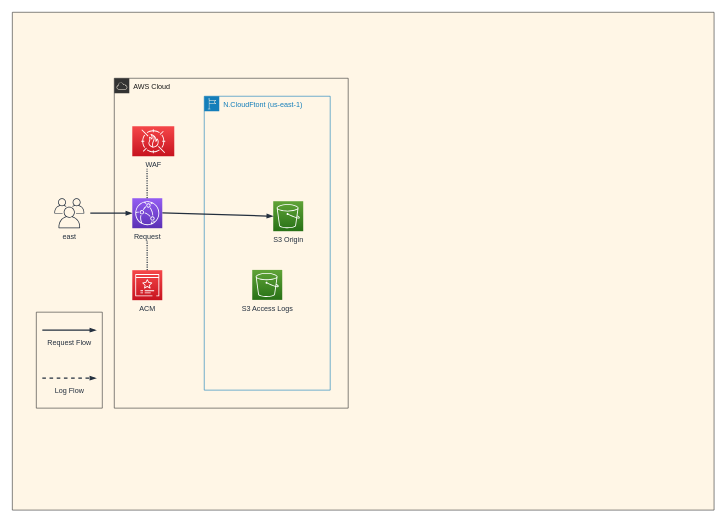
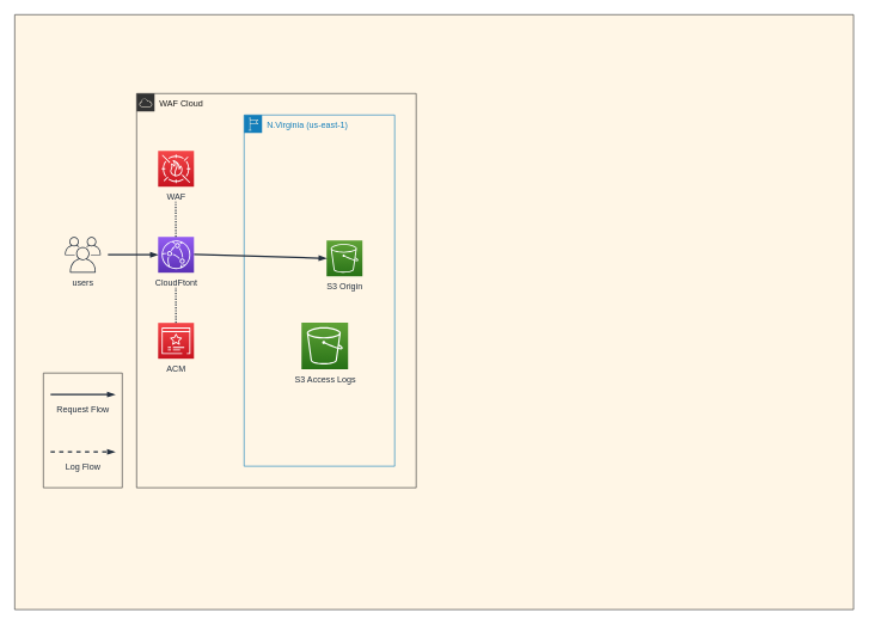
- <mxCell id="4" value="&lt;font color=&quot;#1a1a1a&quot;&gt;AWS Cloud&lt;/font&gt;" style="outlineConnect=0;gradientColor=none;html=1;whiteSpace=wrap;fontSize=12;fontStyle=0;shape=mxgraph.aws4.group;grIcon=mxgraph.aws4.group_aws_cloud;strokeColor=#333333;fillColor=none;verticalAlign=top;align=left;spacingLeft=30;fontColor=#AAB7B8;dashed=0;" vertex="1" parent="1"><mxGeometry x="190" y="130" width="390" height="550" as="geometry" /></mxCell>
+ <mxCell id="4" value="&lt;font color=&quot;#1a1a1a&quot;&gt;WAF Cloud&lt;/font&gt;" style="outlineConnect=0;gradientColor=none;html=1;whiteSpace=wrap;fontSize=12;fontStyle=0;shape=mxgraph.aws4.group;grIcon=mxgraph.aws4.group_aws_cloud;strokeColor=#333333;fillColor=none;verticalAlign=top;align=left;spacingLeft=30;fontColor=#AAB7B8;dashed=0;" vertex="1" parent="1"><mxGeometry x="190" y="130" width="390" height="550" as="geometry" /></mxCell>
- <mxCell id="7" value="N.CloudFtont (us-east-1)" style="points=[[0,0],[0.25,0],[0.5,0],[0.75,0],[1,0],[1,0.25],[1,0.5],[1,0.75],[1,1],[0.75,1],[0.5,1],[0.25,1],[0,1],[0,0.75],[0,0.5],[0,0.25]];outlineConnect=0;gradientColor=none;html=1;whiteSpace=wrap;fontSize=12;fontStyle=0;container=1;pointerEvents=0;collapsible=0;recursiveResize=0;shape=mxgraph.aws4.group;grIcon=mxgraph.aws4.group_region;strokeColor=#147EBA;fillColor=none;verticalAlign=top;align=left;spacingLeft=30;fontColor=#147EBA;" vertex="1" parent="1"><mxGeometry x="340" y="160" width="210" height="490" as="geometry" /></mxCell>
+ <mxCell id="7" value="N.Virginia (us-east-1)" style="points=[[0,0],[0.25,0],[0.5,0],[0.75,0],[1,0],[1,0.25],[1,0.5],[1,0.75],[1,1],[0.75,1],[0.5,1],[0.25,1],[0,1],[0,0.75],[0,0.5],[0,0.25]];outlineConnect=0;gradientColor=none;html=1;whiteSpace=wrap;fontSize=12;fontStyle=0;container=1;pointerEvents=0;collapsible=0;recursiveResize=0;shape=mxgraph.aws4.group;grIcon=mxgraph.aws4.group_region;strokeColor=#147EBA;fillColor=none;verticalAlign=top;align=left;spacingLeft=30;fontColor=#147EBA;" vertex="1" parent="1"><mxGeometry x="340" y="160" width="210" height="490" as="geometry" /></mxCell>
- <mxCell id="12" value="WAF" style="points=[[0,0,0],[0.25,0,0],[0.5,0,0],[0.75,0,0],[1,0,0],[0,1,0],[0.25,1,0],[0.5,1,0],[0.75,1,0],[1,1,0],[0,0.25,0],[0,0.5,0],[0,0.75,0],[1,0.25,0],[1,0.5,0],[1,0.75,0]];outlineConnect=0;fontColor=#232F3E;gradientColor=#F54749;gradientDirection=north;fillColor=#C7131F;strokeColor=#ffffff;dashed=0;verticalLabelPosition=bottom;verticalAlign=top;align=center;html=1;fontSize=12;fontStyle=0;aspect=fixed;shape=mxgraph.aws4.resourceIcon;resIcon=mxgraph.aws4.waf;" vertex="1" parent="1"><mxGeometry x="220" y="210" width="70" height="50" as="geometry" /></mxCell>
+ <mxCell id="12" value="WAF" style="points=[[0,0,0],[0.25,0,0],[0.5,0,0],[0.75,0,0],[1,0,0],[0,1,0],[0.25,1,0],[0.5,1,0],[0.75,1,0],[1,1,0],[0,0.25,0],[0,0.5,0],[0,0.75,0],[1,0.25,0],[1,0.5,0],[1,0.75,0]];outlineConnect=0;fontColor=#232F3E;gradientColor=#F54749;gradientDirection=north;fillColor=#C7131F;strokeColor=#ffffff;dashed=0;verticalLabelPosition=bottom;verticalAlign=top;align=center;html=1;fontSize=12;fontStyle=0;aspect=fixed;shape=mxgraph.aws4.resourceIcon;resIcon=mxgraph.aws4.waf;" vertex="1" parent="1"><mxGeometry x="220" y="210" width="50" height="50" as="geometry" /></mxCell>
- <mxCell id="6" value="&lt;font color=&quot;#232f3e&quot;&gt;east&lt;/font&gt;" style="outlineConnect=0;gradientColor=none;fontColor=#545B64;strokeColor=none;fillColor=#232F3E;dashed=0;verticalLabelPosition=bottom;verticalAlign=top;align=center;html=1;fontSize=12;fontStyle=0;aspect=fixed;shape=mxgraph.aws4.illustration_users;pointerEvents=1" vertex="1" parent="1"><mxGeometry x="90" y="330" width="50" height="50" as="geometry" /></mxCell>
+ <mxCell id="6" value="&lt;font color=&quot;#232f3e&quot;&gt;users&lt;/font&gt;" style="outlineConnect=0;gradientColor=none;fontColor=#545B64;strokeColor=none;fillColor=#232F3E;dashed=0;verticalLabelPosition=bottom;verticalAlign=top;align=center;html=1;fontSize=12;fontStyle=0;aspect=fixed;shape=mxgraph.aws4.illustration_users;pointerEvents=1" vertex="1" parent="1"><mxGeometry x="90" y="330" width="50" height="50" as="geometry" /></mxCell>
- <mxCell id="11" value="Request" style="points=[[0,0,0],[0.25,0,0],[0.5,0,0],[0.75,0,0],[1,0,0],[0,1,0],[0.25,1,0],[0.5,1,0],[0.75,1,0],[1,1,0],[0,0.25,0],[0,0.5,0],[0,0.75,0],[1,0.25,0],[1,0.5,0],[1,0.75,0]];outlineConnect=0;fontColor=#232F3E;gradientColor=#945DF2;gradientDirection=north;fillColor=#5A30B5;strokeColor=#ffffff;dashed=0;verticalLabelPosition=bottom;verticalAlign=top;align=center;html=1;fontSize=12;fontStyle=0;aspect=fixed;shape=mxgraph.aws4.resourceIcon;resIcon=mxgraph.aws4.cloudfront;" vertex="1" parent="1"><mxGeometry x="220" y="330" width="50" height="50" as="geometry" /></mxCell>
+ <mxCell id="11" value="CloudFtont" style="points=[[0,0,0],[0.25,0,0],[0.5,0,0],[0.75,0,0],[1,0,0],[0,1,0],[0.25,1,0],[0.5,1,0],[0.75,1,0],[1,1,0],[0,0.25,0],[0,0.5,0],[0,0.75,0],[1,0.25,0],[1,0.5,0],[1,0.75,0]];outlineConnect=0;fontColor=#232F3E;gradientColor=#945DF2;gradientDirection=north;fillColor=#5A30B5;strokeColor=#ffffff;dashed=0;verticalLabelPosition=bottom;verticalAlign=top;align=center;html=1;fontSize=12;fontStyle=0;aspect=fixed;shape=mxgraph.aws4.resourceIcon;resIcon=mxgraph.aws4.cloudfront;" vertex="1" parent="1"><mxGeometry x="220" y="330" width="50" height="50" as="geometry" /></mxCell>
- <mxCell id="9" value="S3 Access Logs" style="sketch=0;points=[[0,0,0],[0.25,0,0],[0.5,0,0],[0.75,0,0],[1,0,0],[0,1,0],[0.25,1,0],[0.5,1,0],[0.75,1,0],[1,1,0],[0,0.25,0],[0,0.5,0],[0,0.75,0],[1,0.25,0],[1,0.5,0],[1,0.75,0]];outlineConnect=0;fontColor=#232F3E;gradientColor=#60A337;gradientDirection=north;fillColor=#277116;strokeColor=#ffffff;dashed=0;verticalLabelPosition=bottom;verticalAlign=top;align=center;html=1;fontSize=12;fontStyle=0;aspect=fixed;shape=mxgraph.aws4.resourceIcon;resIcon=mxgraph.aws4.s3;labelBackgroundColor=none;hachureGap=4;jiggle=2;curveFitting=1;fontFamily=Helvetica;" vertex="1" parent="7"><mxGeometry x="80" y="289.5" width="50" height="50" as="geometry" /></mxCell>
+ <mxCell id="9" value="S3 Access Logs" style="sketch=0;points=[[0,0,0],[0.25,0,0],[0.5,0,0],[0.75,0,0],[1,0,0],[0,1,0],[0.25,1,0],[0.5,1,0],[0.75,1,0],[1,1,0],[0,0.25,0],[0,0.5,0],[0,0.75,0],[1,0.25,0],[1,0.5,0],[1,0.75,0]];outlineConnect=0;fontColor=#232F3E;gradientColor=#60A337;gradientDirection=north;fillColor=#277116;strokeColor=#ffffff;dashed=0;verticalLabelPosition=bottom;verticalAlign=top;align=center;html=1;fontSize=12;fontStyle=0;aspect=fixed;shape=mxgraph.aws4.resourceIcon;resIcon=mxgraph.aws4.s3;labelBackgroundColor=none;hachureGap=4;jiggle=2;curveFitting=1;fontFamily=Helvetica;" vertex="1" parent="7"><mxGeometry x="80" y="289.5" width="65" height="65" as="geometry" /></mxCell>
